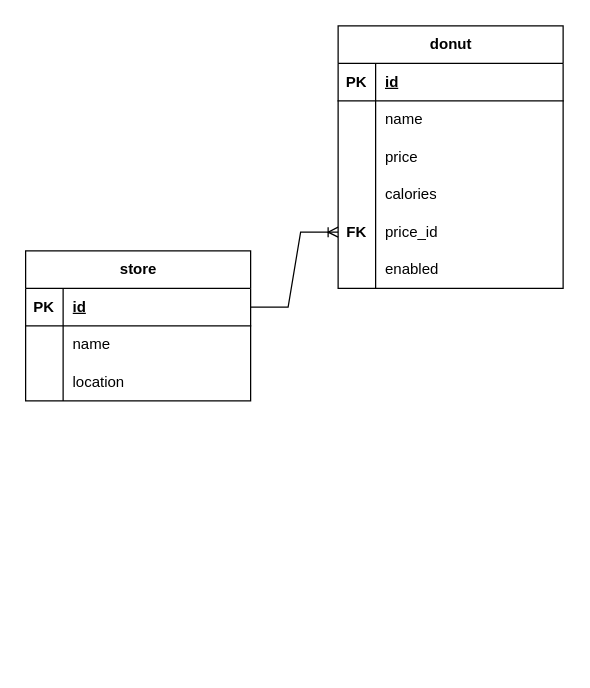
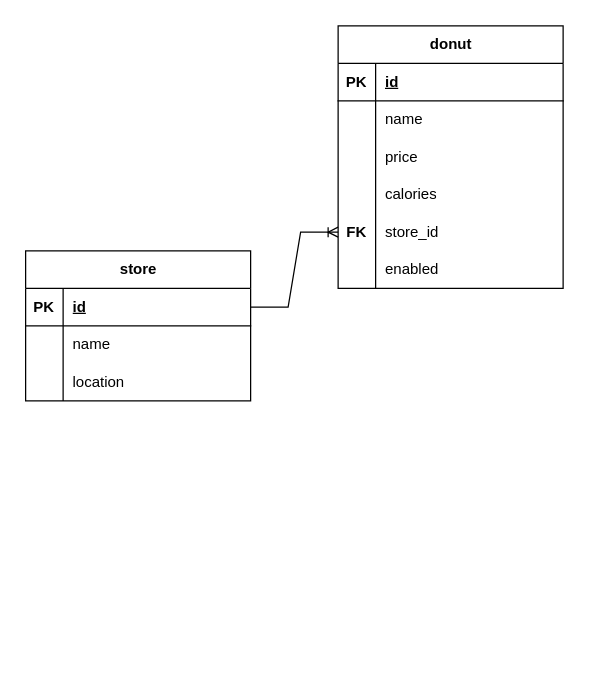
- <mxCell id="18" value="price_id" style="shape=partialRectangle;connectable=0;fillColor=none;top=0;left=0;bottom=0;right=0;align=left;spacingLeft=6;overflow=hidden;whiteSpace=wrap;html=1;" vertex="1" parent="16"><mxGeometry x="30" width="150" height="30" as="geometry"><mxRectangle width="150" height="30" as="alternateBounds" /></mxGeometry></mxCell>
+ <mxCell id="18" value="store_id" style="shape=partialRectangle;connectable=0;fillColor=none;top=0;left=0;bottom=0;right=0;align=left;spacingLeft=6;overflow=hidden;whiteSpace=wrap;html=1;" vertex="1" parent="16"><mxGeometry x="30" width="150" height="30" as="geometry"><mxRectangle width="150" height="30" as="alternateBounds" /></mxGeometry></mxCell>
